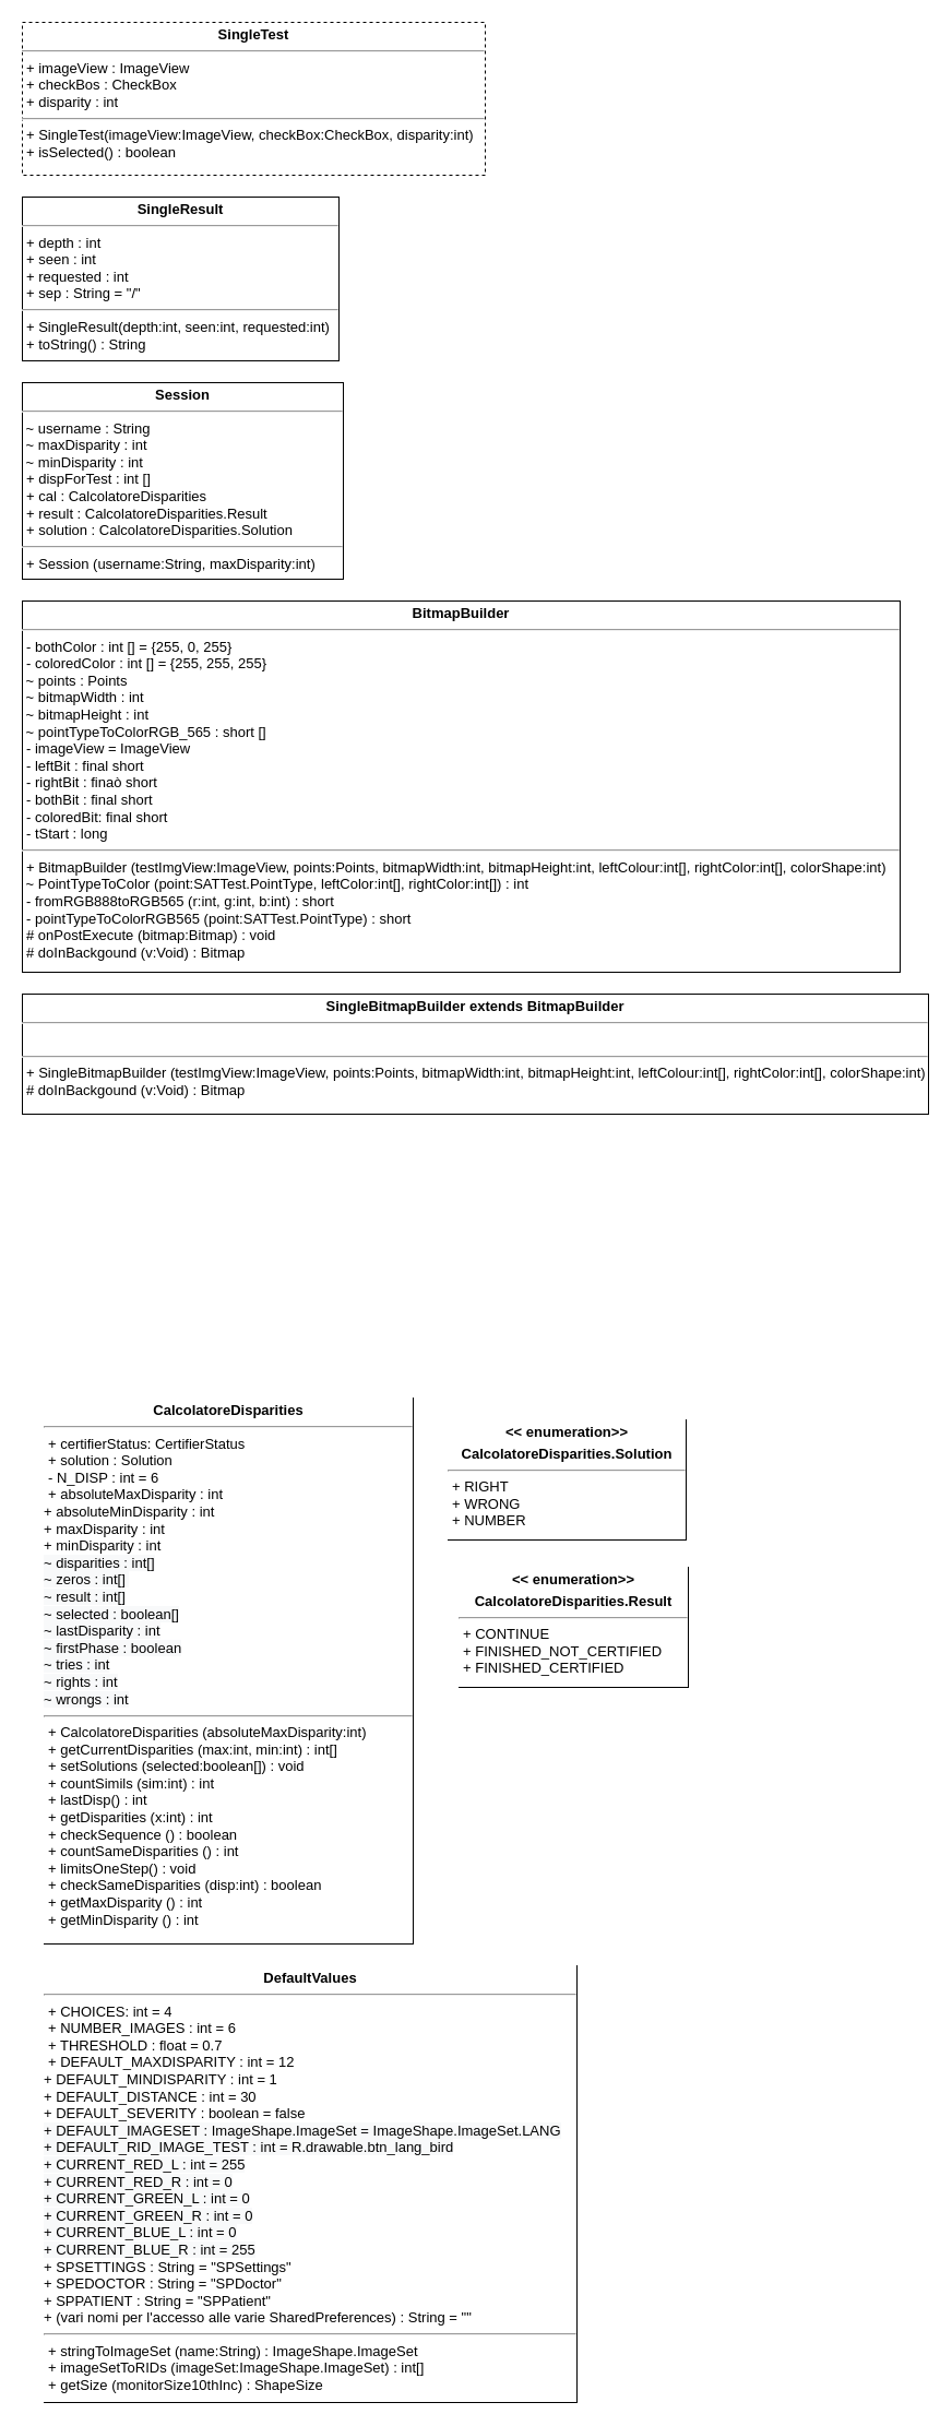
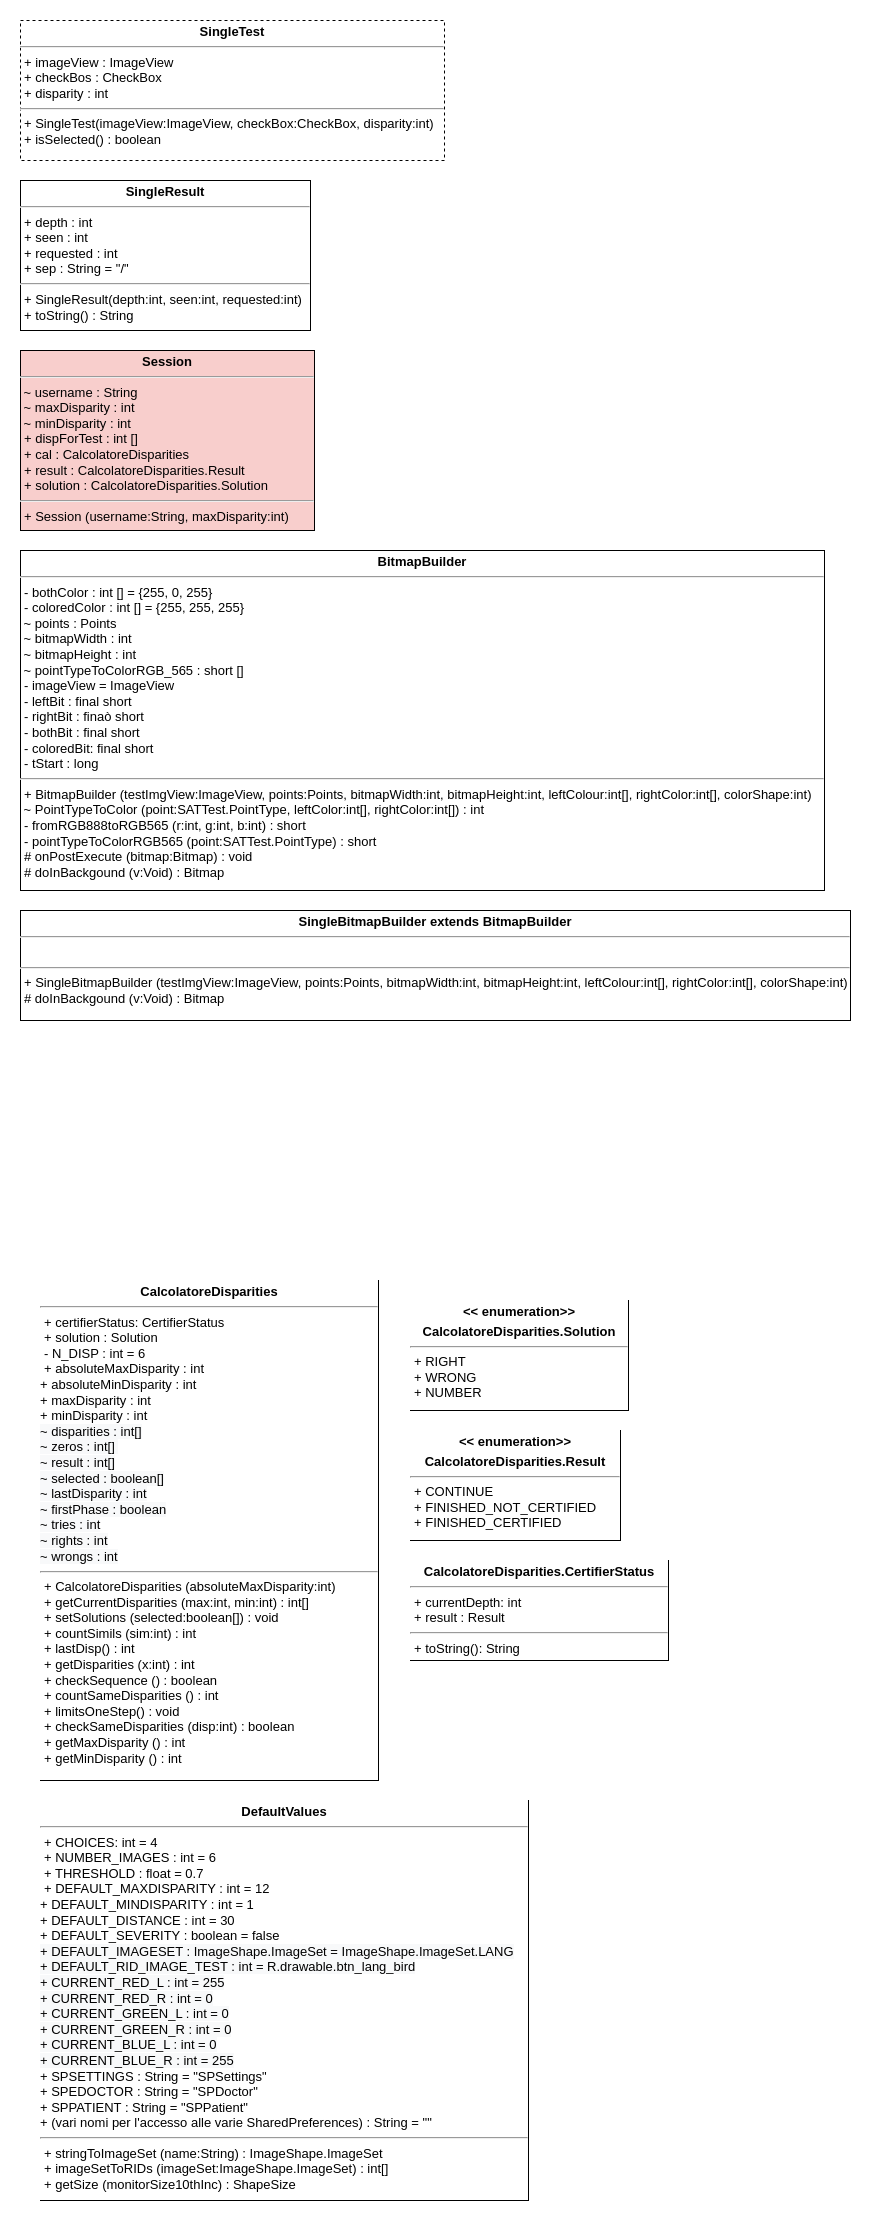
- <mxCell id="4" value="&lt;p style=&quot;margin: 4px 0px 0px; text-align: center; font-size: 13px;&quot;&gt;&lt;b style=&quot;font-size: 13px;&quot;&gt;Session&lt;/b&gt;&lt;/p&gt;&lt;hr style=&quot;font-size: 13px;&quot;&gt;&amp;nbsp;~&amp;nbsp;&lt;span style=&quot;font-size: 13px;&quot;&gt;username : String&lt;/span&gt;&lt;br style=&quot;font-size: 13px;&quot;&gt;&amp;nbsp;~&amp;nbsp;&lt;span style=&quot;font-size: 13px;&quot;&gt;maxDisparity : int&lt;/span&gt;&lt;br style=&quot;font-size: 13px;&quot;&gt;&amp;nbsp;~&amp;nbsp;&lt;span style=&quot;font-size: 13px;&quot;&gt;minDisparity : int&amp;nbsp;&lt;/span&gt;&lt;br style=&quot;font-size: 13px;&quot;&gt;&lt;p style=&quot;margin: 0px 0px 0px 4px; font-size: 13px;&quot;&gt;+ dispForTest : int []&lt;/p&gt;&lt;p style=&quot;margin: 0px 0px 0px 4px; font-size: 13px;&quot;&gt;+ cal : CalcolatoreDisparities&lt;/p&gt;&lt;p style=&quot;margin: 0px 0px 0px 4px; font-size: 13px;&quot;&gt;+ result : CalcolatoreDisparities.Result&lt;/p&gt;&lt;p style=&quot;margin: 0px 0px 0px 4px; font-size: 13px;&quot;&gt;+ solution : CalcolatoreDisparities.Solution&lt;br style=&quot;font-size: 13px;&quot;&gt;&lt;/p&gt;&lt;hr style=&quot;font-size: 13px;&quot;&gt;&lt;p style=&quot;margin: 0px 0px 0px 4px; font-size: 13px;&quot;&gt;+ Session (username:String, maxDisparity:int&lt;span style=&quot;font-size: 13px;&quot;&gt;)&lt;/span&gt;&lt;/p&gt;" style="verticalAlign=top;align=left;overflow=fill;fontSize=13;fontFamily=Helvetica;html=1;" parent="1" vertex="1"><mxGeometry x="20" y="350" width="294" height="180" as="geometry" /></mxCell>
+ <mxCell id="4" value="&lt;p style=&quot;margin: 4px 0px 0px; text-align: center; font-size: 13px;&quot;&gt;&lt;b style=&quot;font-size: 13px;&quot;&gt;Session&lt;/b&gt;&lt;/p&gt;&lt;hr style=&quot;font-size: 13px;&quot;&gt;&amp;nbsp;~&amp;nbsp;&lt;span style=&quot;font-size: 13px;&quot;&gt;username : String&lt;/span&gt;&lt;br style=&quot;font-size: 13px;&quot;&gt;&amp;nbsp;~&amp;nbsp;&lt;span style=&quot;font-size: 13px;&quot;&gt;maxDisparity : int&lt;/span&gt;&lt;br style=&quot;font-size: 13px;&quot;&gt;&amp;nbsp;~&amp;nbsp;&lt;span style=&quot;font-size: 13px;&quot;&gt;minDisparity : int&amp;nbsp;&lt;/span&gt;&lt;br style=&quot;font-size: 13px;&quot;&gt;&lt;p style=&quot;margin: 0px 0px 0px 4px; font-size: 13px;&quot;&gt;+ dispForTest : int []&lt;/p&gt;&lt;p style=&quot;margin: 0px 0px 0px 4px; font-size: 13px;&quot;&gt;+ cal : CalcolatoreDisparities&lt;/p&gt;&lt;p style=&quot;margin: 0px 0px 0px 4px; font-size: 13px;&quot;&gt;+ result : CalcolatoreDisparities.Result&lt;/p&gt;&lt;p style=&quot;margin: 0px 0px 0px 4px; font-size: 13px;&quot;&gt;+ solution : CalcolatoreDisparities.Solution&lt;br style=&quot;font-size: 13px;&quot;&gt;&lt;/p&gt;&lt;hr style=&quot;font-size: 13px;&quot;&gt;&lt;p style=&quot;margin: 0px 0px 0px 4px; font-size: 13px;&quot;&gt;+ Session (username:String, maxDisparity:int&lt;span style=&quot;font-size: 13px;&quot;&gt;)&lt;/span&gt;&lt;/p&gt;" style="verticalAlign=top;align=left;overflow=fill;fontSize=13;fontFamily=Helvetica;html=1;fillColor=#f8cecc;" parent="1" vertex="1"><mxGeometry x="20" y="350" width="294" height="180" as="geometry" /></mxCell>
- <mxCell id="9" value="&lt;p style=&quot;margin: 4px 0px 0px; text-align: center; font-size: 13px;&quot;&gt;&lt;b style=&quot;font-size: 13px;&quot;&gt;&amp;lt;&amp;lt; enumeration&amp;gt;&amp;gt;&lt;/b&gt;&lt;/p&gt;&lt;p style=&quot;margin: 4px 0px 0px; text-align: center; font-size: 13px;&quot;&gt;&lt;b style=&quot;font-size: 13px;&quot;&gt;CalcolatoreDisparities.Result&lt;/b&gt;&lt;/p&gt;&lt;hr style=&quot;font-size: 13px;&quot;&gt;&lt;p style=&quot;margin: 0px 0px 0px 4px; font-size: 13px;&quot;&gt;&lt;/p&gt;&lt;p style=&quot;margin: 0px 0px 0px 4px; font-size: 13px;&quot;&gt;+ CONTINUE&lt;/p&gt;&lt;p style=&quot;margin: 0px 0px 0px 4px; font-size: 13px;&quot;&gt;+ FINISHED_NOT_CERTIFIED&lt;/p&gt;&lt;p style=&quot;margin: 0px 0px 0px 4px; font-size: 13px;&quot;&gt;+ FINISHED_CERTIFIED&lt;/p&gt;" style="verticalAlign=top;align=left;overflow=fill;fontSize=13;fontFamily=Helvetica;html=1;labelBackgroundColor=#FFFFFF;fontColor=#000000;" parent="1" vertex="1"><mxGeometry x="420" y="1435" width="210" height="110" as="geometry" /></mxCell>
+ <mxCell id="9" value="&lt;p style=&quot;margin: 4px 0px 0px; text-align: center; font-size: 13px;&quot;&gt;&lt;b style=&quot;font-size: 13px;&quot;&gt;&amp;lt;&amp;lt; enumeration&amp;gt;&amp;gt;&lt;/b&gt;&lt;/p&gt;&lt;p style=&quot;margin: 4px 0px 0px; text-align: center; font-size: 13px;&quot;&gt;&lt;b style=&quot;font-size: 13px;&quot;&gt;CalcolatoreDisparities.Result&lt;/b&gt;&lt;/p&gt;&lt;hr style=&quot;font-size: 13px;&quot;&gt;&lt;p style=&quot;margin: 0px 0px 0px 4px; font-size: 13px;&quot;&gt;&lt;/p&gt;&lt;p style=&quot;margin: 0px 0px 0px 4px; font-size: 13px;&quot;&gt;+ CONTINUE&lt;/p&gt;&lt;p style=&quot;margin: 0px 0px 0px 4px; font-size: 13px;&quot;&gt;+ FINISHED_NOT_CERTIFIED&lt;/p&gt;&lt;p style=&quot;margin: 0px 0px 0px 4px; font-size: 13px;&quot;&gt;+ FINISHED_CERTIFIED&lt;/p&gt;" style="verticalAlign=top;align=left;overflow=fill;fontSize=13;fontFamily=Helvetica;html=1;labelBackgroundColor=#FFFFFF;fontColor=#000000;" parent="1" vertex="1"><mxGeometry x="410" y="1430" width="210" height="110" as="geometry" /></mxCell>
+ <mxCell id="10" value="&lt;p style=&quot;margin: 4px 0px 0px; text-align: center; font-size: 13px;&quot;&gt;&lt;b style=&quot;font-size: 13px;&quot;&gt;CalcolatoreDisparities.CertifierStatus&lt;/b&gt;&lt;/p&gt;&lt;hr style=&quot;font-size: 13px;&quot;&gt;&lt;p style=&quot;margin: 0px 0px 0px 4px; font-size: 13px;&quot;&gt;+ currentDepth: int&lt;/p&gt;&lt;p style=&quot;margin: 0px 0px 0px 4px; font-size: 13px;&quot;&gt;+ result : Result&lt;/p&gt;&lt;hr style=&quot;font-size: 13px;&quot;&gt;&lt;p style=&quot;margin: 0px 0px 0px 4px; font-size: 13px;&quot;&gt;+ toString(): String&lt;/p&gt;" style="verticalAlign=top;align=left;overflow=fill;fontSize=13;fontFamily=Helvetica;html=1;labelBackgroundColor=#FFFFFF;fontColor=#000000;" parent="1" vertex="1"><mxGeometry x="410" y="1560" width="258" height="100" as="geometry" /></mxCell>
